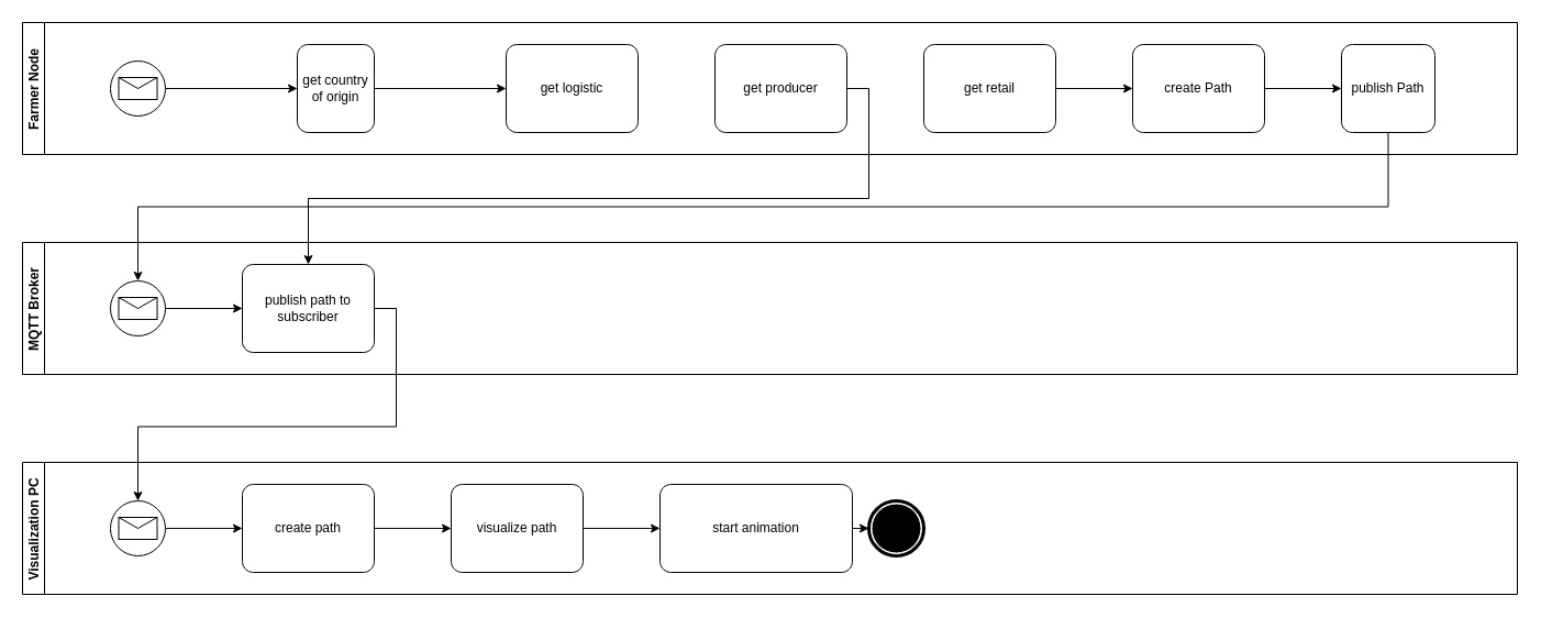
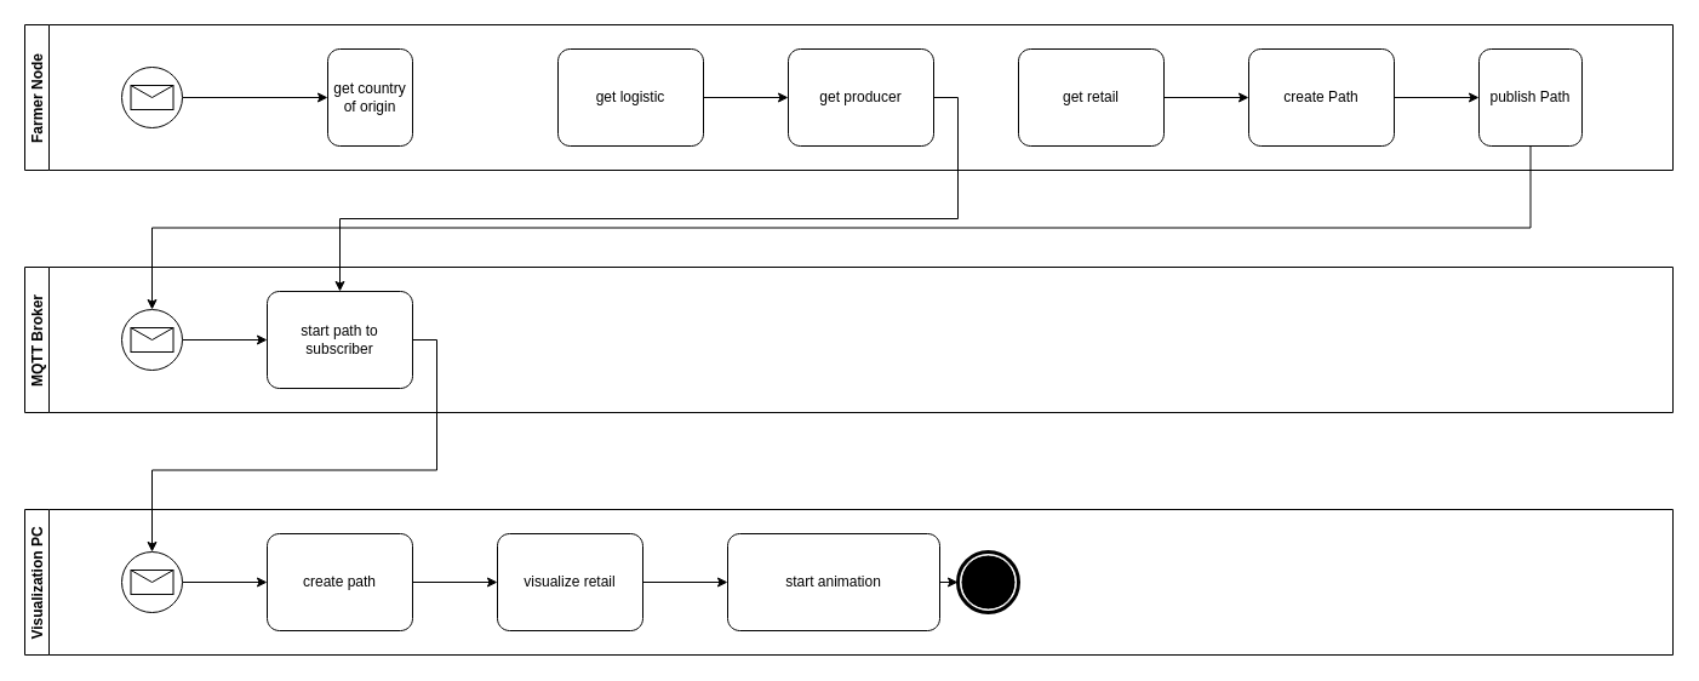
- <mxCell id="5" style="edgeStyle=orthogonalEdgeStyle;rounded=0;orthogonalLoop=1;jettySize=auto;html=1;exitX=1;exitY=0.5;exitDx=0;exitDy=0;exitPerimeter=0;entryX=0;entryY=0.5;entryDx=0;entryDy=0;entryPerimeter=0;" edge="1" parent="2" source="6" target="8"><mxGeometry relative="1" as="geometry" /></mxCell>
+ <mxCell id="7" style="edgeStyle=orthogonalEdgeStyle;rounded=0;orthogonalLoop=1;jettySize=auto;html=1;exitX=1;exitY=0.5;exitDx=0;exitDy=0;exitPerimeter=0;" edge="1" parent="2" source="8" target="10"><mxGeometry relative="1" as="geometry" /></mxCell>
- <mxCell id="19" value="publish path to subscriber" style="points=[[0.25,0,0],[0.5,0,0],[0.75,0,0],[1,0.25,0],[1,0.5,0],[1,0.75,0],[0.75,1,0],[0.5,1,0],[0.25,1,0],[0,0.75,0],[0,0.5,0],[0,0.25,0]];shape=mxgraph.bpmn.task;whiteSpace=wrap;rectStyle=rounded;size=10;taskMarker=abstract;" vertex="1" parent="16"><mxGeometry x="200" y="20" width="120" height="80" as="geometry" /></mxCell>
+ <mxCell id="19" value="start path to subscriber" style="points=[[0.25,0,0],[0.5,0,0],[0.75,0,0],[1,0.25,0],[1,0.5,0],[1,0.75,0],[0.75,1,0],[0.5,1,0],[0.25,1,0],[0,0.75,0],[0,0.5,0],[0,0.25,0]];shape=mxgraph.bpmn.task;whiteSpace=wrap;rectStyle=rounded;size=10;taskMarker=abstract;" vertex="1" parent="16"><mxGeometry x="200" y="20" width="120" height="80" as="geometry" /></mxCell>
- <mxCell id="27" value="visualize path" style="points=[[0.25,0,0],[0.5,0,0],[0.75,0,0],[1,0.25,0],[1,0.5,0],[1,0.75,0],[0.75,1,0],[0.5,1,0],[0.25,1,0],[0,0.75,0],[0,0.5,0],[0,0.25,0]];shape=mxgraph.bpmn.task;whiteSpace=wrap;rectStyle=rounded;size=10;taskMarker=abstract;" vertex="1" parent="21"><mxGeometry x="390" y="20" width="120" height="80" as="geometry" /></mxCell>
+ <mxCell id="27" value="visualize retail" style="points=[[0.25,0,0],[0.5,0,0],[0.75,0,0],[1,0.25,0],[1,0.5,0],[1,0.75,0],[0.75,1,0],[0.5,1,0],[0.25,1,0],[0,0.75,0],[0,0.5,0],[0,0.25,0]];shape=mxgraph.bpmn.task;whiteSpace=wrap;rectStyle=rounded;size=10;taskMarker=abstract;" vertex="1" parent="21"><mxGeometry x="390" y="20" width="120" height="80" as="geometry" /></mxCell>
